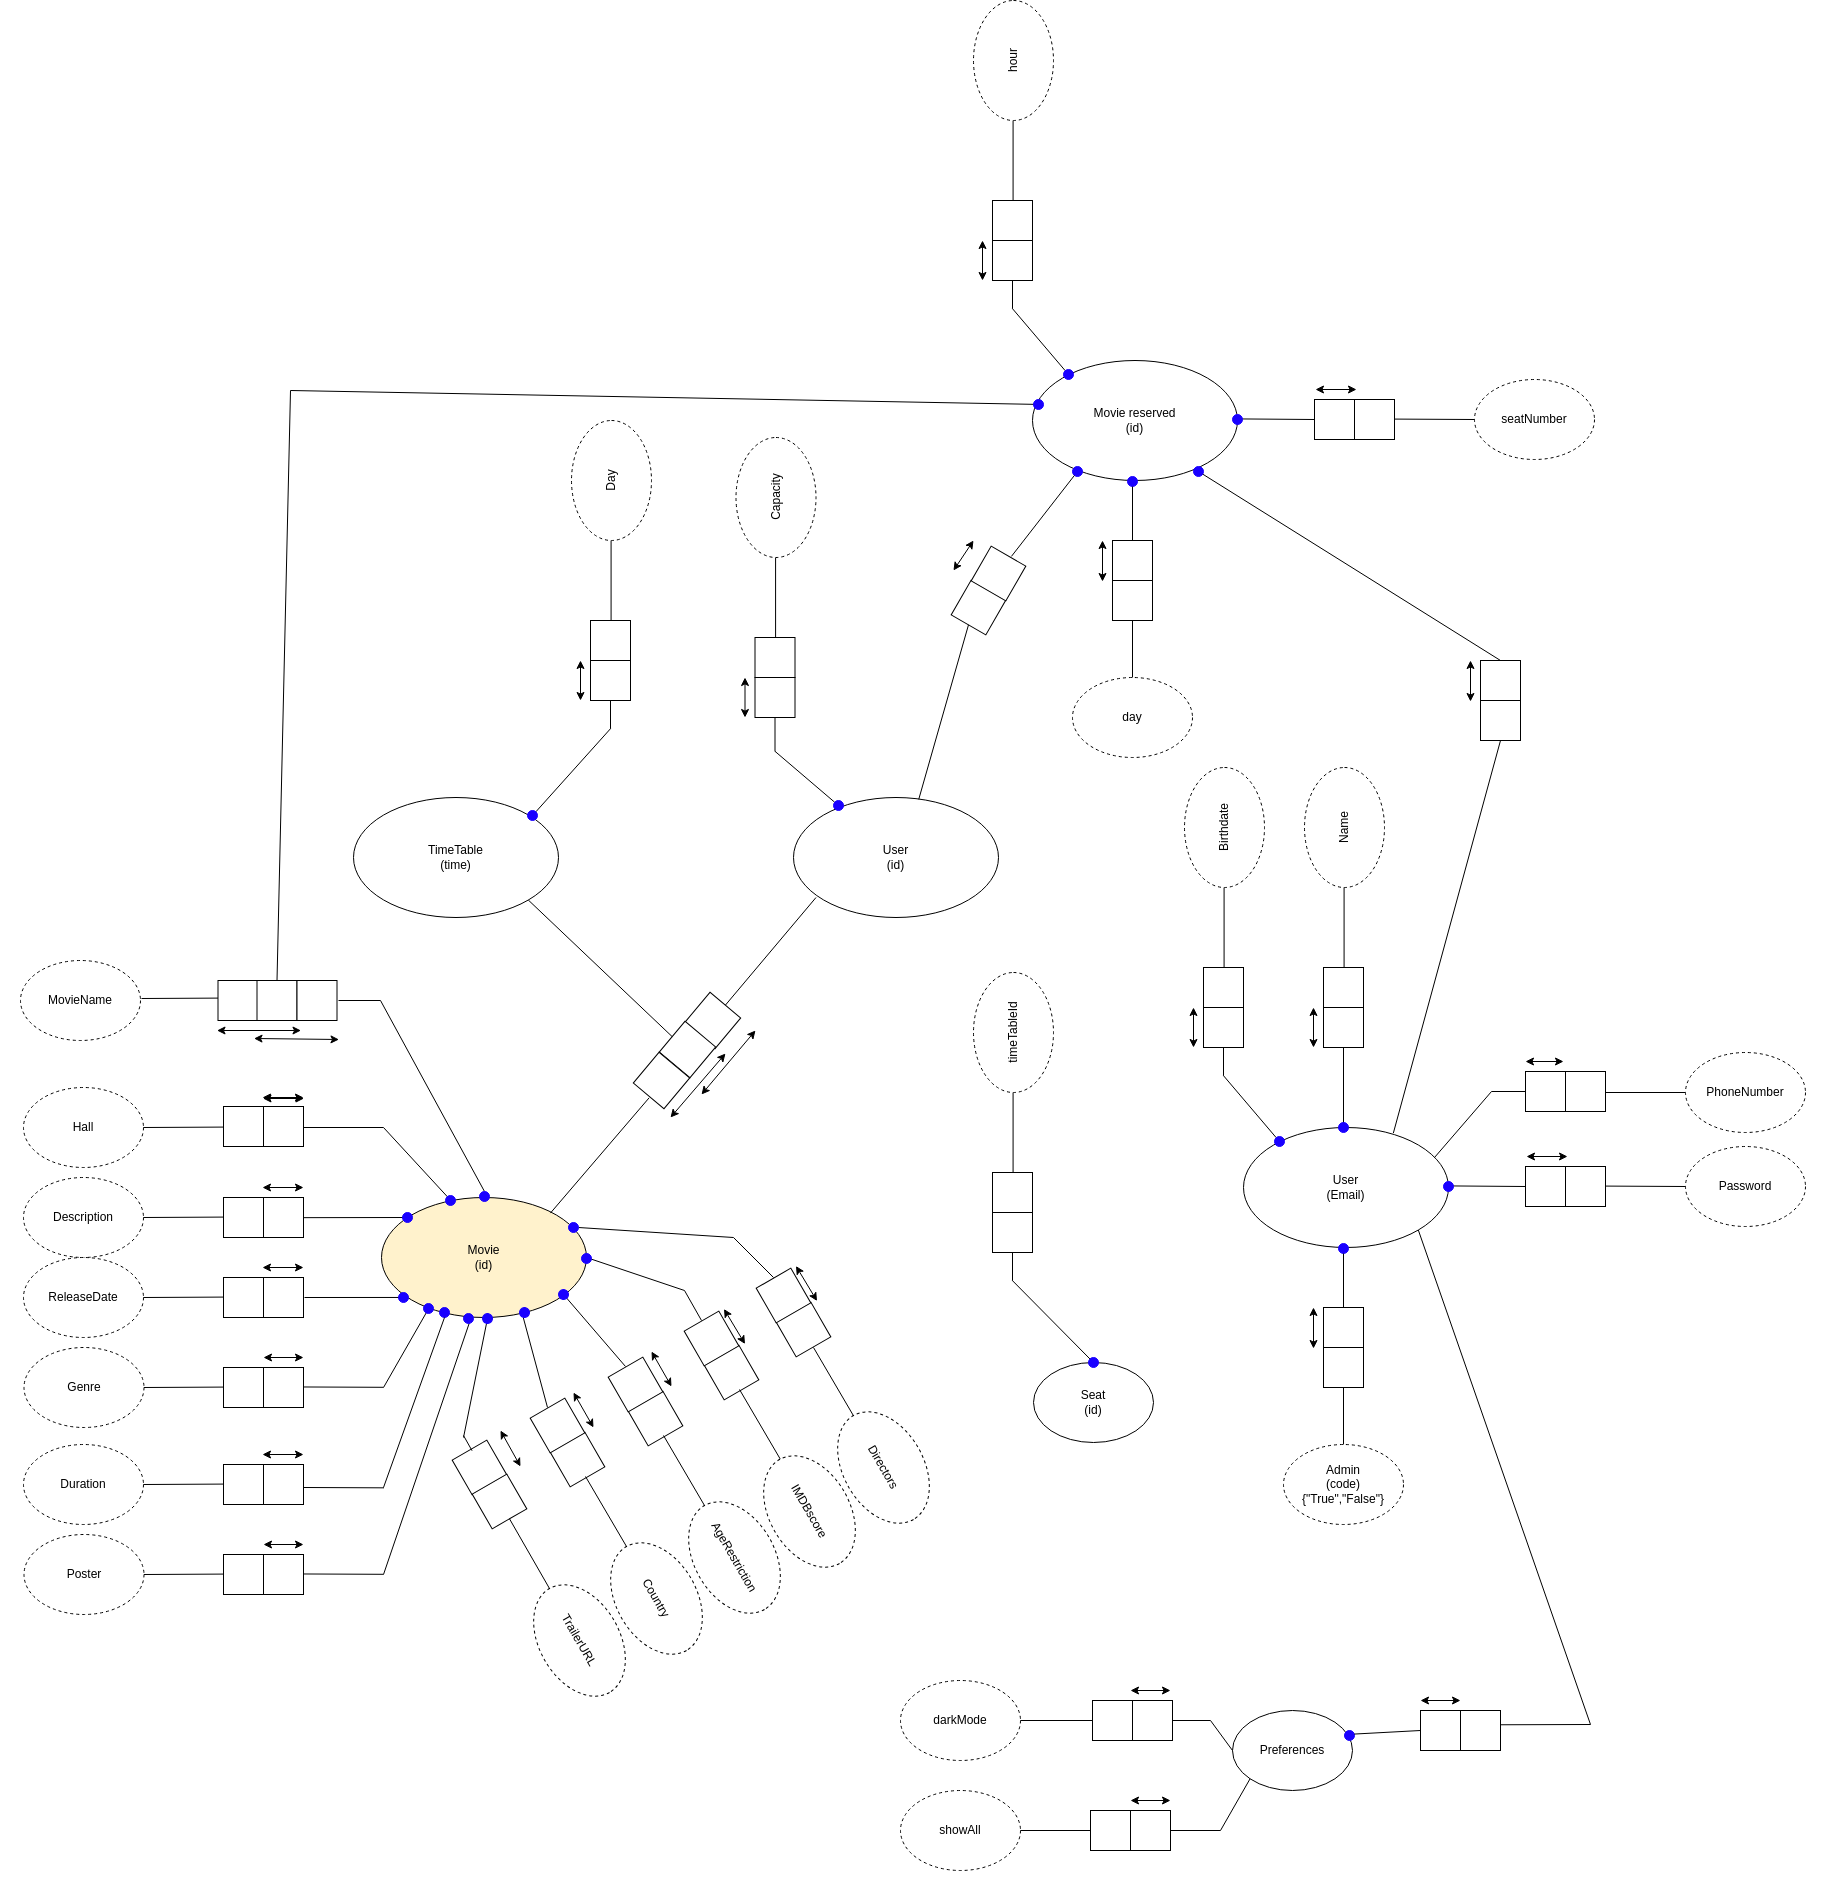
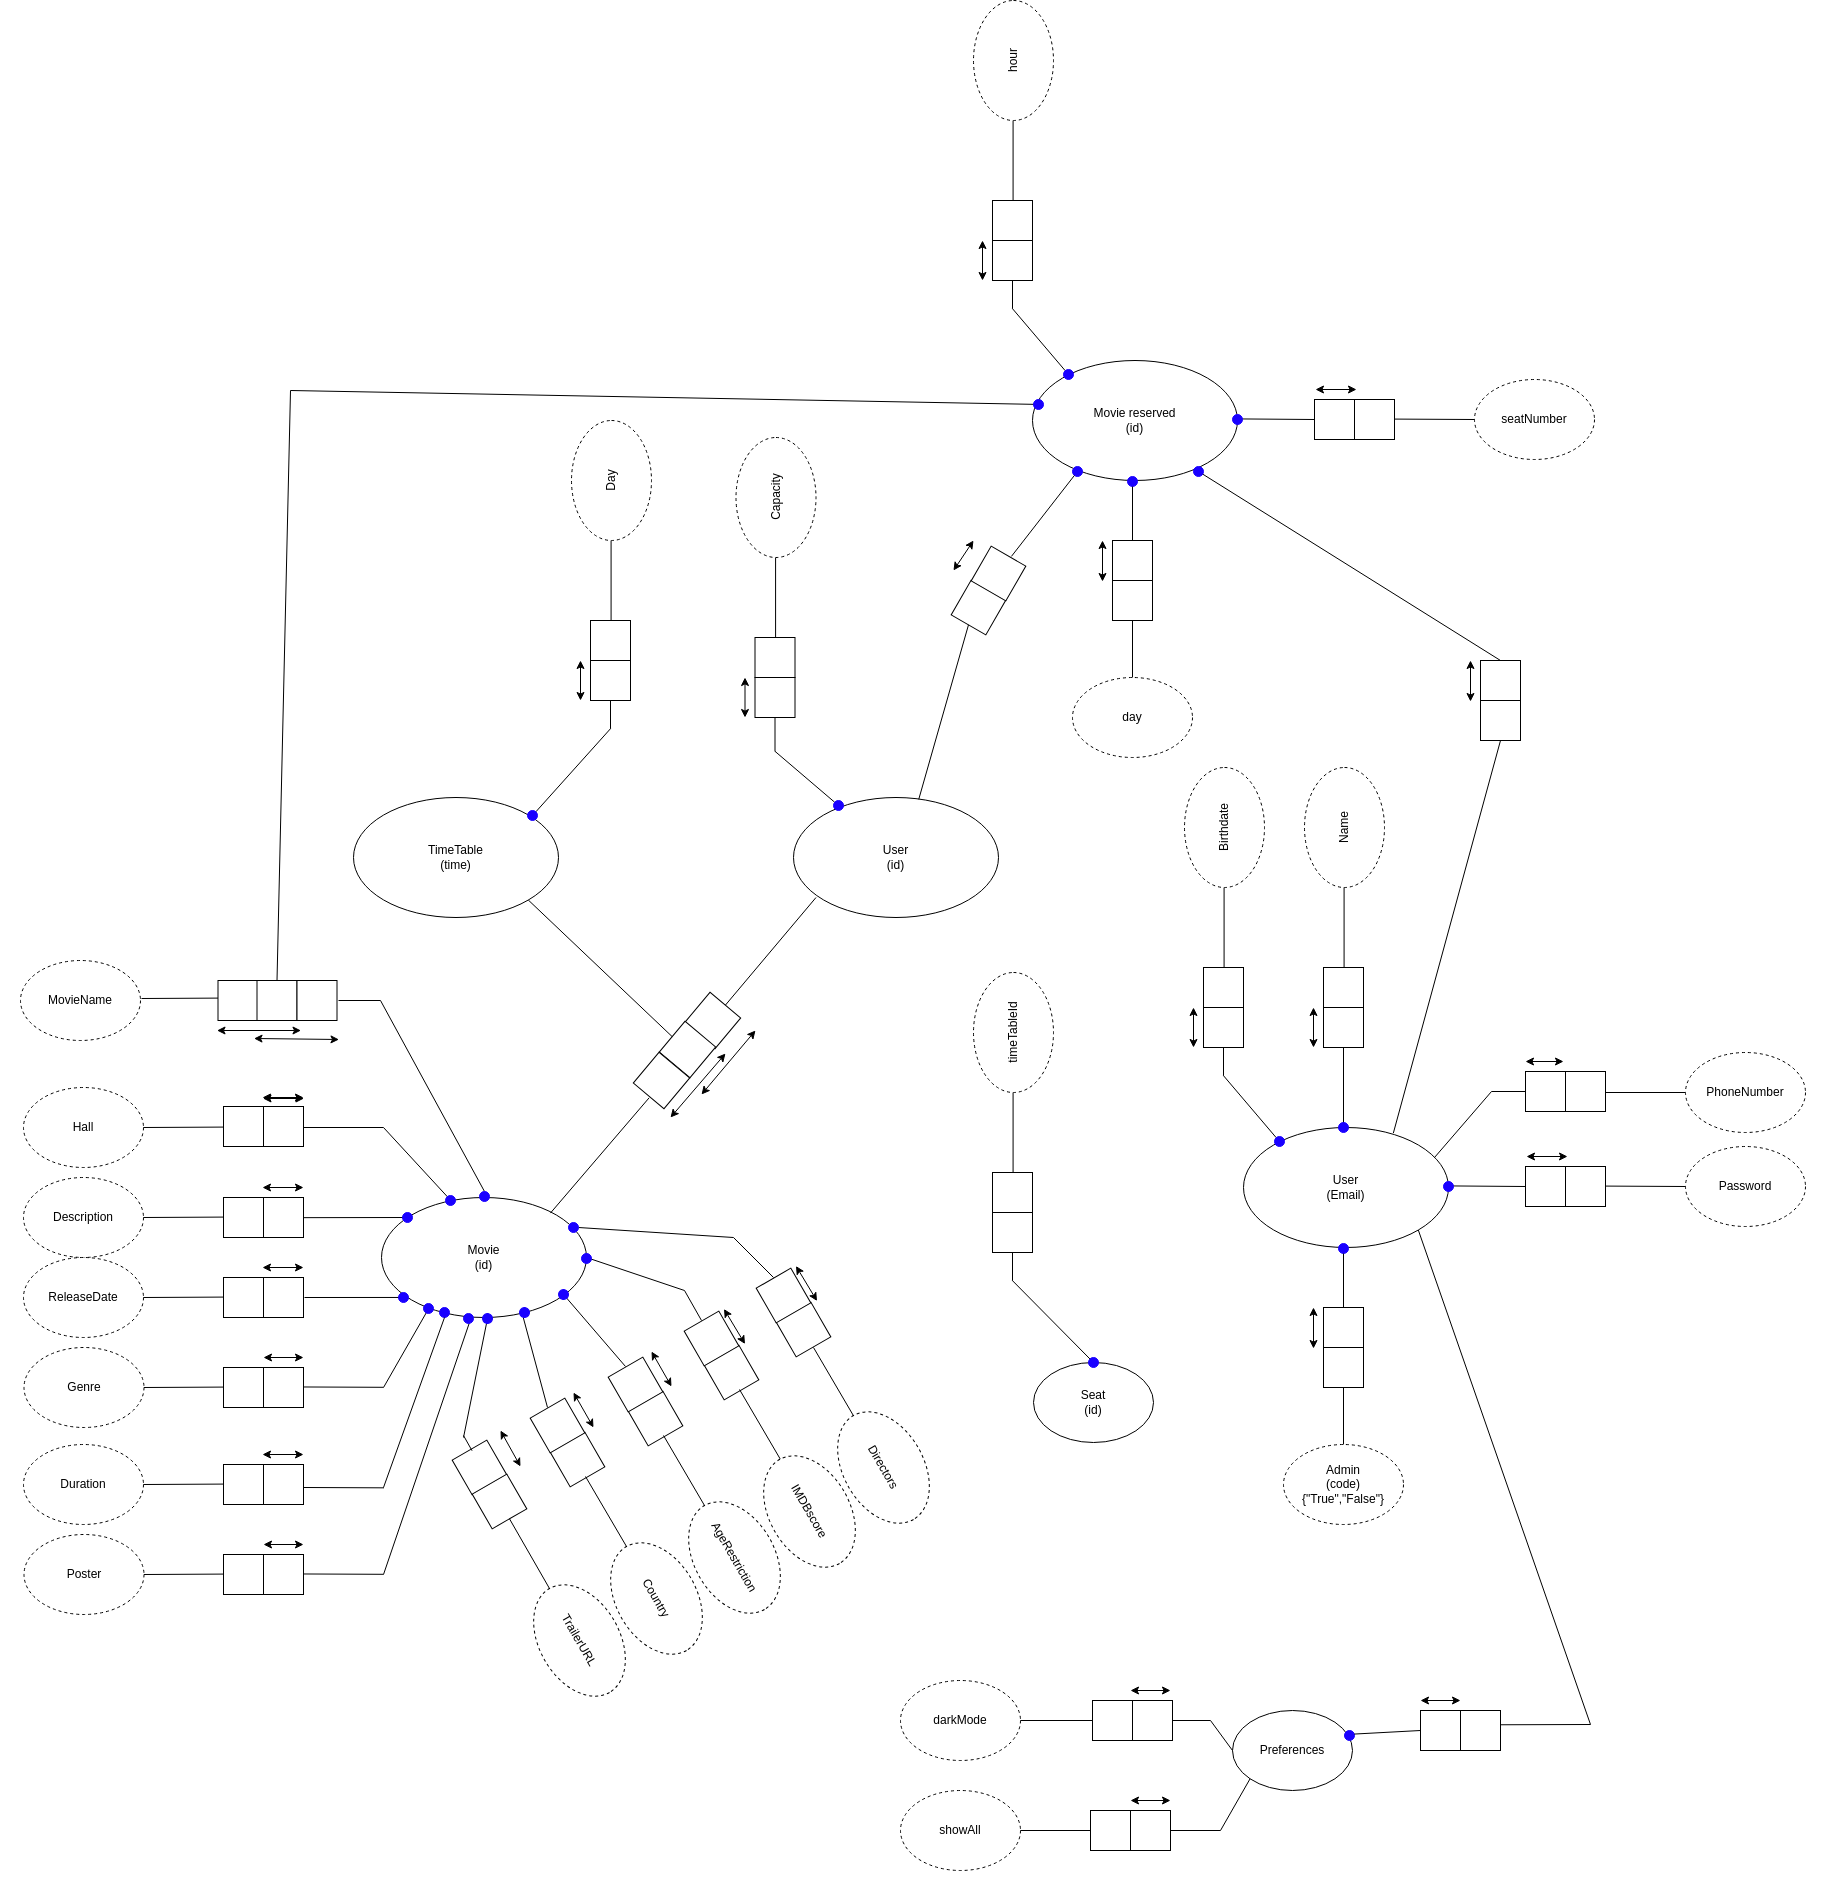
- <mxCell id="2" value="Movie&lt;br&gt;(id)" style="ellipse;whiteSpace=wrap;html=1;fillColor=#fff2cc;" parent="1" vertex="1"><mxGeometry x="381" y="1197" width="205" height="120" as="geometry" /></mxCell>
+ <mxCell id="2" value="Movie&lt;br&gt;(id)" style="ellipse;whiteSpace=wrap;html=1;" parent="1" vertex="1"><mxGeometry x="381" y="1197" width="205" height="120" as="geometry" /></mxCell>
